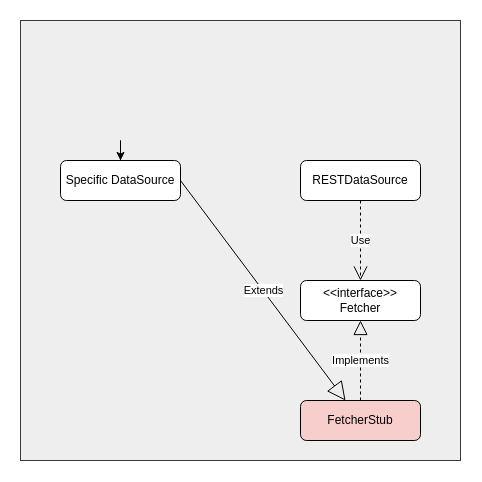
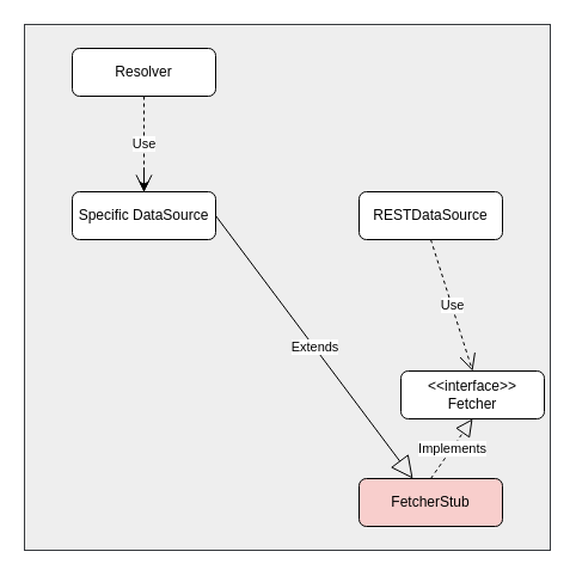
+ <mxCell id="3" value="Resolver" style="rounded=1;whiteSpace=wrap;html=1;" vertex="1" parent="1"><mxGeometry x="60" y="40" width="120" height="40" as="geometry" /></mxCell>
+ <mxCell id="9" value="Use" style="endArrow=open;endSize=12;dashed=1;html=1;rounded=0;exitX=0.5;exitY=1;exitDx=0;exitDy=0;entryX=0.5;entryY=0;entryDx=0;entryDy=0;" edge="1" parent="1" source="3" target="5"><mxGeometry width="160" relative="1" as="geometry"><mxPoint x="40" y="270" as="sourcePoint" /><mxPoint x="200" y="270" as="targetPoint" /></mxGeometry></mxCell>
- <mxCell id="7" value="&amp;lt;&amp;lt;interface&amp;gt;&amp;gt;&lt;br&gt;Fetcher" style="rounded=1;whiteSpace=wrap;html=1;" vertex="1" parent="1"><mxGeometry x="300" y="280" width="120" height="40" as="geometry" /></mxCell>
+ <mxCell id="7" value="&amp;lt;&amp;lt;interface&amp;gt;&amp;gt;&lt;br&gt;Fetcher" style="rounded=1;whiteSpace=wrap;html=1;" vertex="1" parent="1"><mxGeometry x="335" y="310" width="120" height="40" as="geometry" /></mxCell>
